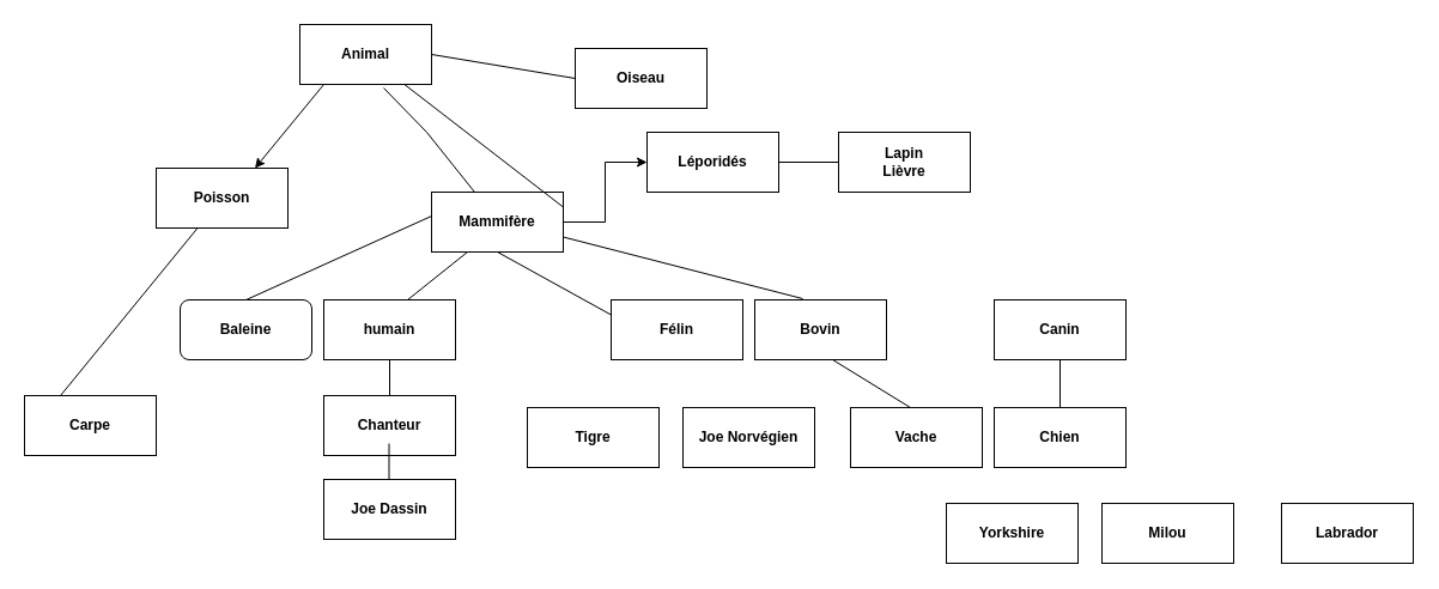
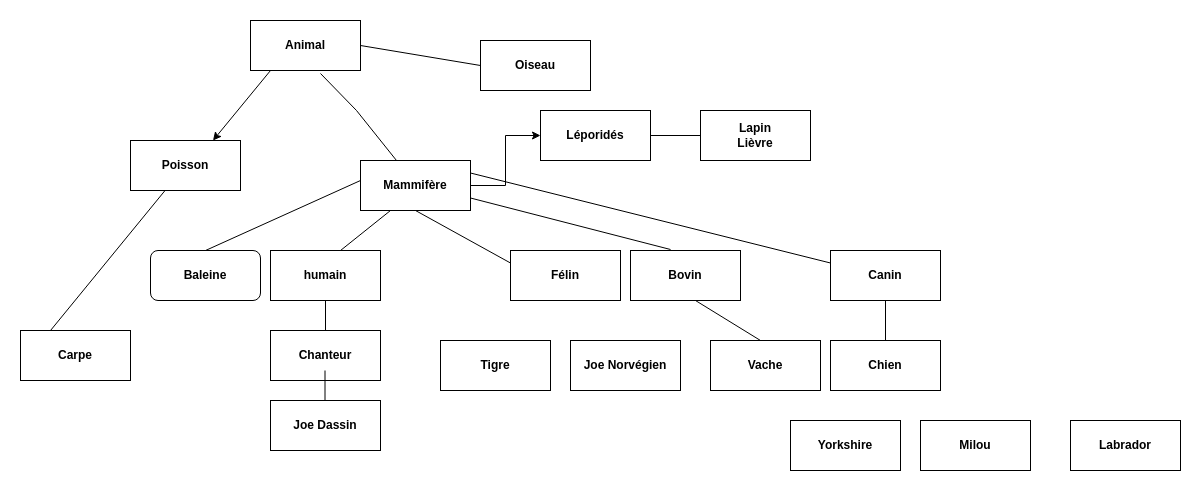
- <mxCell id="35" value="" style="endArrow=none;html=1;rounded=0;exitX=1;exitY=0.25;exitDx=0;exitDy=0;" edge="1" parent="1" source="4" target="2"><mxGeometry width="50" height="50" relative="1" as="geometry"><mxPoint x="680" y="230" as="sourcePoint" /><mxPoint x="730" y="180" as="targetPoint" /></mxGeometry></mxCell>
+ <mxCell id="35" value="" style="endArrow=none;html=1;rounded=0;exitX=1;exitY=0.25;exitDx=0;exitDy=0;entryX=0;entryY=0.25;entryDx=0;entryDy=0;" edge="1" parent="1" source="4" target="9"><mxGeometry width="50" height="50" relative="1" as="geometry"><mxPoint x="680" y="230" as="sourcePoint" /><mxPoint x="730" y="180" as="targetPoint" /></mxGeometry></mxCell>
